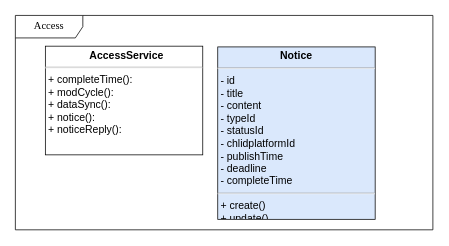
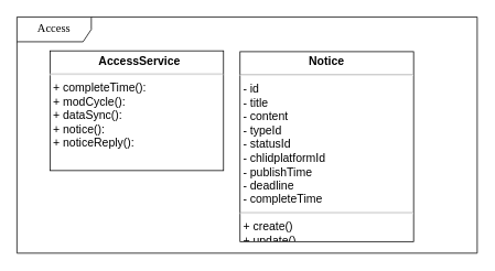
- <mxCell id="4" value="&lt;p style=&quot;margin: 4px 0px 0px ; text-align: center ; font-size: 14px&quot;&gt;&lt;b&gt;Notice&lt;/b&gt;&lt;/p&gt;&lt;hr style=&quot;font-size: 14px&quot;&gt;&lt;p style=&quot;margin: 0px 0px 0px 4px ; font-size: 14px&quot;&gt;- id&lt;/p&gt;&lt;p style=&quot;margin: 0px 0px 0px 4px ; font-size: 14px&quot;&gt;- title&lt;/p&gt;&lt;p style=&quot;margin: 0px 0px 0px 4px ; font-size: 14px&quot;&gt;- content&lt;/p&gt;&lt;p style=&quot;margin: 0px 0px 0px 4px ; font-size: 14px&quot;&gt;- typeId&lt;/p&gt;&lt;p style=&quot;margin: 0px 0px 0px 4px ; font-size: 14px&quot;&gt;- statusId&lt;/p&gt;&lt;p style=&quot;margin: 0px 0px 0px 4px ; font-size: 14px&quot;&gt;- chlidplatformId&lt;/p&gt;&lt;p style=&quot;margin: 0px 0px 0px 4px ; font-size: 14px&quot;&gt;- publishTime&lt;/p&gt;&lt;p style=&quot;margin: 0px 0px 0px 4px ; font-size: 14px&quot;&gt;- deadline&lt;/p&gt;&lt;p style=&quot;margin: 0px 0px 0px 4px ; font-size: 14px&quot;&gt;- completeTime&lt;/p&gt;&lt;hr style=&quot;font-size: 14px&quot;&gt;&lt;p style=&quot;margin: 0px 0px 0px 4px ; font-size: 14px&quot;&gt;+ create()&lt;/p&gt;&lt;p style=&quot;margin: 0px 0px 0px 4px ; font-size: 14px&quot;&gt;+ update()&lt;/p&gt;" style="verticalAlign=top;align=left;overflow=fill;fontSize=14;fontFamily=Helvetica;html=1;fillColor=#dae8fc;" vertex="1" parent="1"><mxGeometry x="290" y="62" width="210" height="230" as="geometry" /></mxCell>
+ <mxCell id="4" value="&lt;p style=&quot;margin: 4px 0px 0px ; text-align: center ; font-size: 14px&quot;&gt;&lt;b&gt;Notice&lt;/b&gt;&lt;/p&gt;&lt;hr style=&quot;font-size: 14px&quot;&gt;&lt;p style=&quot;margin: 0px 0px 0px 4px ; font-size: 14px&quot;&gt;- id&lt;/p&gt;&lt;p style=&quot;margin: 0px 0px 0px 4px ; font-size: 14px&quot;&gt;- title&lt;/p&gt;&lt;p style=&quot;margin: 0px 0px 0px 4px ; font-size: 14px&quot;&gt;- content&lt;/p&gt;&lt;p style=&quot;margin: 0px 0px 0px 4px ; font-size: 14px&quot;&gt;- typeId&lt;/p&gt;&lt;p style=&quot;margin: 0px 0px 0px 4px ; font-size: 14px&quot;&gt;- statusId&lt;/p&gt;&lt;p style=&quot;margin: 0px 0px 0px 4px ; font-size: 14px&quot;&gt;- chlidplatformId&lt;/p&gt;&lt;p style=&quot;margin: 0px 0px 0px 4px ; font-size: 14px&quot;&gt;- publishTime&lt;/p&gt;&lt;p style=&quot;margin: 0px 0px 0px 4px ; font-size: 14px&quot;&gt;- deadline&lt;/p&gt;&lt;p style=&quot;margin: 0px 0px 0px 4px ; font-size: 14px&quot;&gt;- completeTime&lt;/p&gt;&lt;hr style=&quot;font-size: 14px&quot;&gt;&lt;p style=&quot;margin: 0px 0px 0px 4px ; font-size: 14px&quot;&gt;+ create()&lt;/p&gt;&lt;p style=&quot;margin: 0px 0px 0px 4px ; font-size: 14px&quot;&gt;+ update()&lt;/p&gt;" style="verticalAlign=top;align=left;overflow=fill;fontSize=14;fontFamily=Helvetica;html=1;" vertex="1" parent="1"><mxGeometry x="290" y="62" width="210" height="230" as="geometry" /></mxCell>
